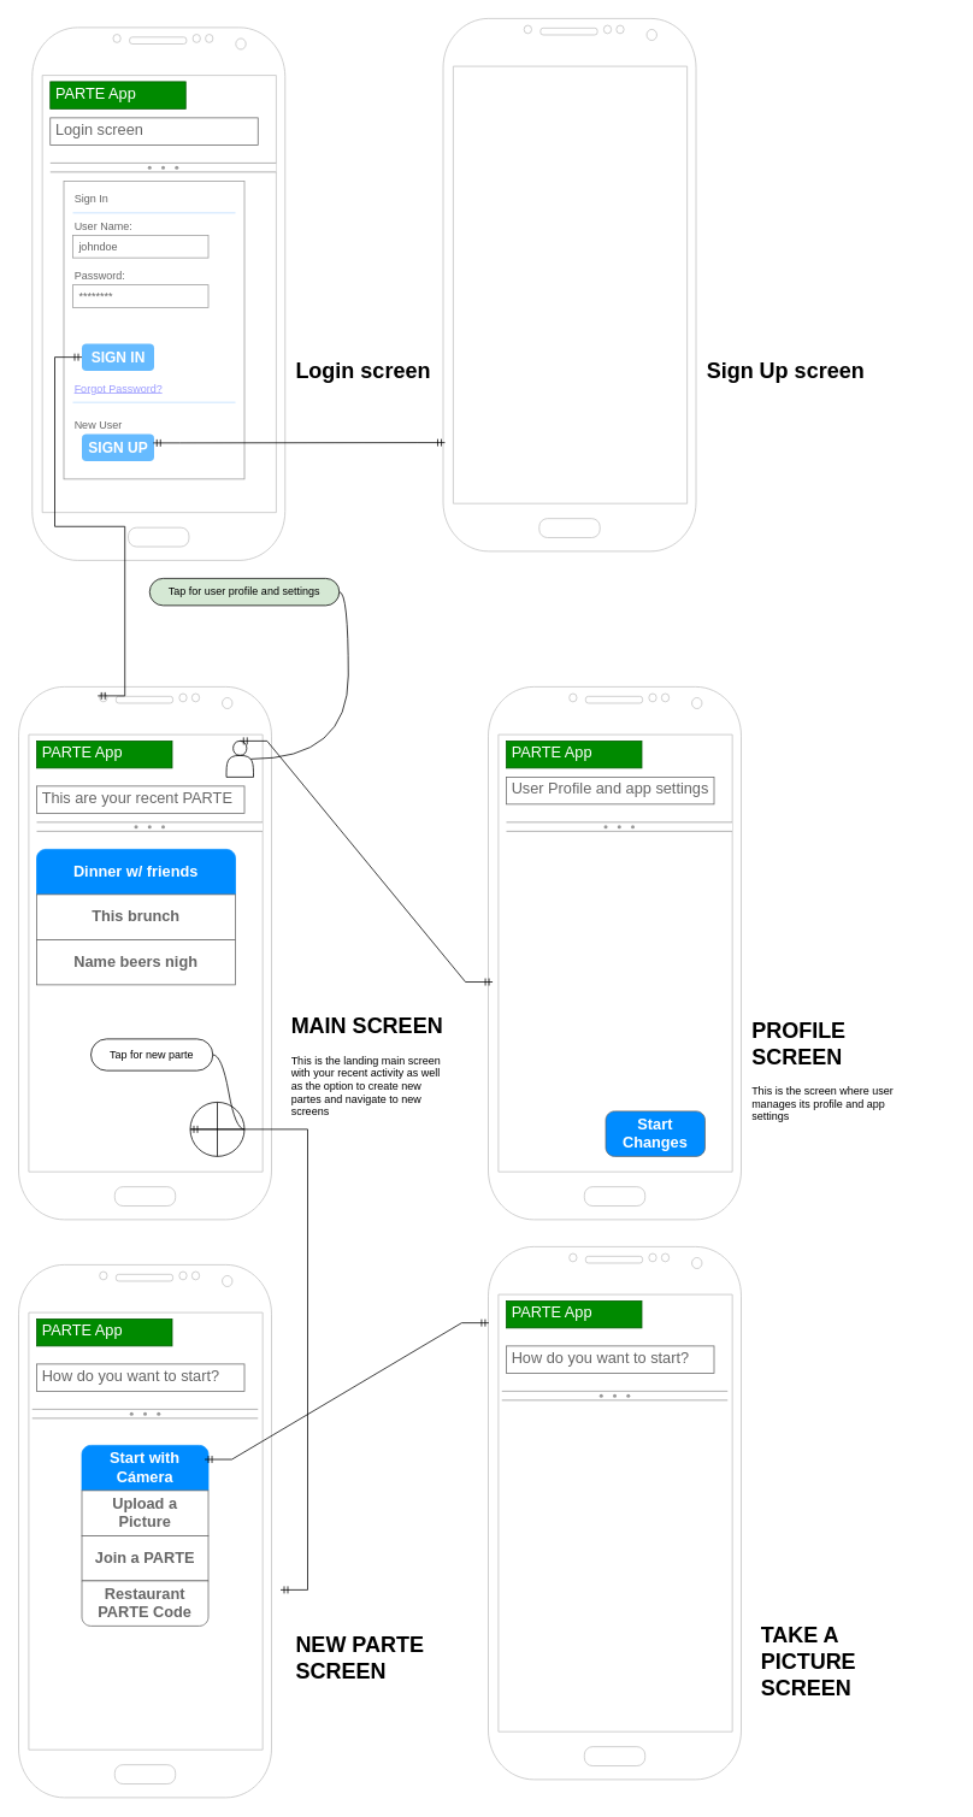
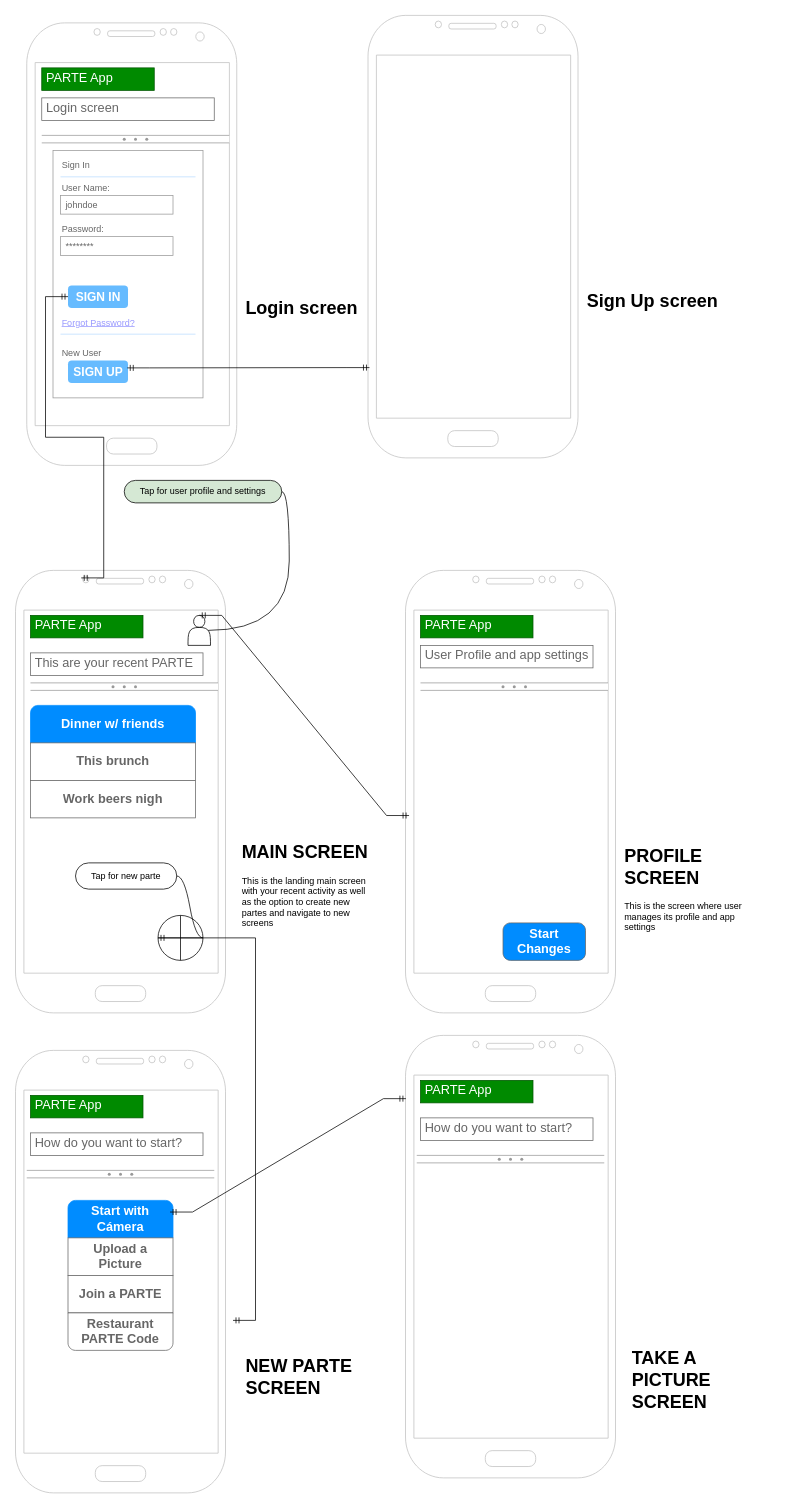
- <mxCell id="48" value="&lt;h1 style=&quot;margin-top: 0px;&quot;&gt;Sign Up screen&lt;/h1&gt;" style="text;html=1;whiteSpace=wrap;overflow=hidden;rounded=0;" vertex="1" parent="1"><mxGeometry x="780" y="390" width="180" height="120" as="geometry" /></mxCell>
+ <mxCell id="48" value="&lt;h1 style=&quot;margin-top: 0px;&quot;&gt;Sign Up screen&lt;/h1&gt;" style="text;html=1;whiteSpace=wrap;overflow=hidden;rounded=0;" vertex="1" parent="1"><mxGeometry x="780" y="380" width="180" height="120" as="geometry" /></mxCell>
- <mxCell id="8" value="Name beers nigh" style="text;strokeColor=inherit;align=center;verticalAlign=middle;spacingLeft=10;spacingRight=10;overflow=hidden;points=[[0,0.5],[1,0.5]];portConstraint=eastwest;rotatable=0;whiteSpace=wrap;html=1;rSize=5;fillColor=inherit;fontColor=inherit;fontSize=17;fontStyle=1;" parent="5" vertex="1"><mxGeometry y="100" width="220" height="50" as="geometry" /></mxCell>
+ <mxCell id="8" value="Work beers nigh" style="text;strokeColor=inherit;align=center;verticalAlign=middle;spacingLeft=10;spacingRight=10;overflow=hidden;points=[[0,0.5],[1,0.5]];portConstraint=eastwest;rotatable=0;whiteSpace=wrap;html=1;rSize=5;fillColor=inherit;fontColor=inherit;fontSize=17;fontStyle=1;" parent="5" vertex="1"><mxGeometry y="100" width="220" height="50" as="geometry" /></mxCell>
